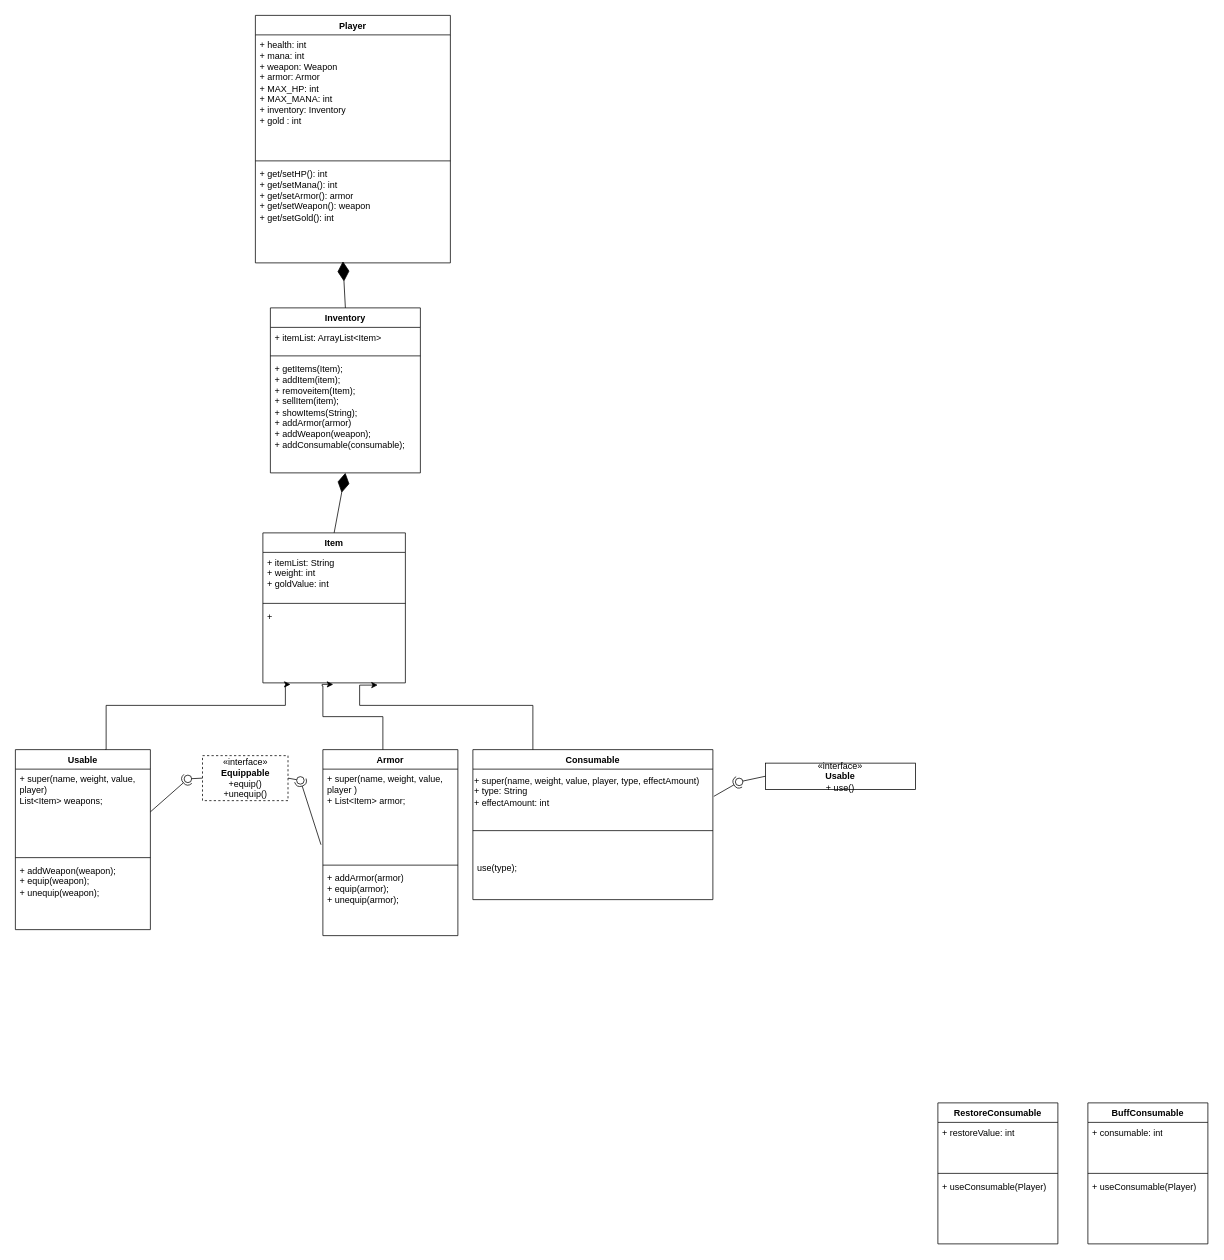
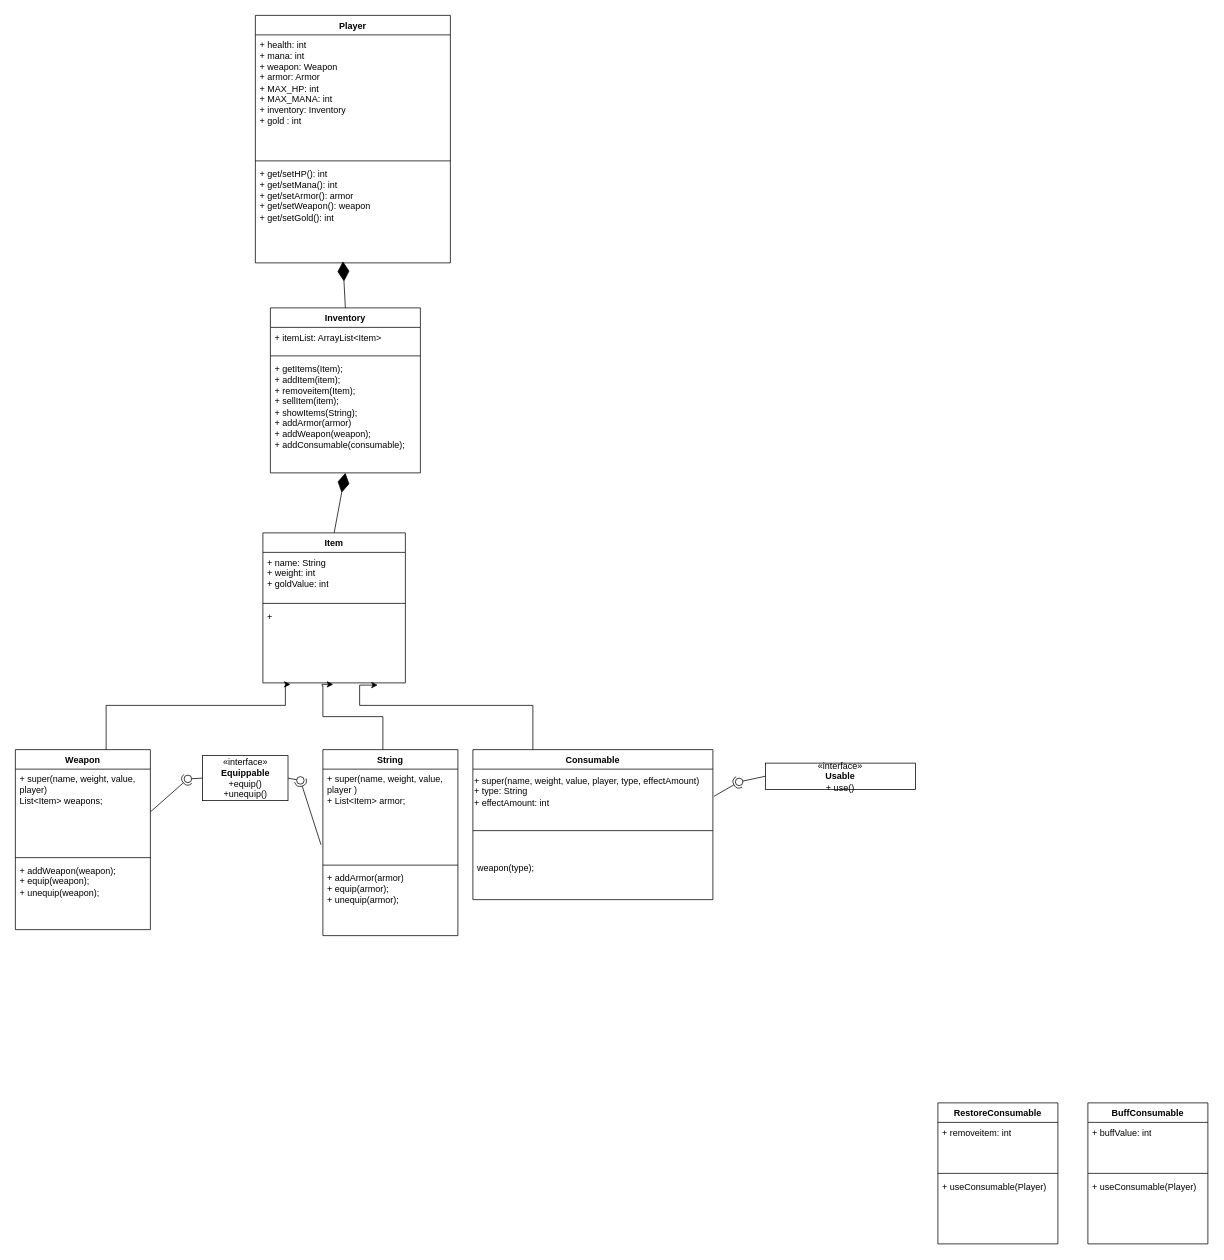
- <mxCell id="7" value="+ itemList: String&lt;div&gt;+ weight: int&lt;/div&gt;&lt;div&gt;+ goldValue: int&lt;/div&gt;" style="text;strokeColor=none;fillColor=none;align=left;verticalAlign=top;spacingLeft=4;spacingRight=4;overflow=hidden;rotatable=0;points=[[0,0.5],[1,0.5]];portConstraint=eastwest;whiteSpace=wrap;html=1;" parent="6" vertex="1"><mxGeometry y="26" width="190" height="64" as="geometry" /></mxCell>
+ <mxCell id="7" value="+ name: String&lt;div&gt;+ weight: int&lt;/div&gt;&lt;div&gt;+ goldValue: int&lt;/div&gt;" style="text;strokeColor=none;fillColor=none;align=left;verticalAlign=top;spacingLeft=4;spacingRight=4;overflow=hidden;rotatable=0;points=[[0,0.5],[1,0.5]];portConstraint=eastwest;whiteSpace=wrap;html=1;" parent="6" vertex="1"><mxGeometry y="26" width="190" height="64" as="geometry" /></mxCell>
- <mxCell id="41" value="Usable" style="swimlane;fontStyle=1;align=center;verticalAlign=top;childLayout=stackLayout;horizontal=1;startSize=26;horizontalStack=0;resizeParent=1;resizeParentMax=0;resizeLast=0;collapsible=1;marginBottom=0;whiteSpace=wrap;html=1;" parent="1" vertex="1"><mxGeometry x="20" y="999" width="180" height="240" as="geometry" /></mxCell>
+ <mxCell id="41" value="Weapon" style="swimlane;fontStyle=1;align=center;verticalAlign=top;childLayout=stackLayout;horizontal=1;startSize=26;horizontalStack=0;resizeParent=1;resizeParentMax=0;resizeLast=0;collapsible=1;marginBottom=0;whiteSpace=wrap;html=1;" parent="1" vertex="1"><mxGeometry x="20" y="999" width="180" height="240" as="geometry" /></mxCell>
- <mxCell id="10" value="Armor" style="swimlane;fontStyle=1;align=center;verticalAlign=top;childLayout=stackLayout;horizontal=1;startSize=26;horizontalStack=0;resizeParent=1;resizeParentMax=0;resizeLast=0;collapsible=1;marginBottom=0;whiteSpace=wrap;html=1;" parent="1" vertex="1"><mxGeometry x="430" y="999" width="180" height="248" as="geometry" /></mxCell>
+ <mxCell id="10" value="String" style="swimlane;fontStyle=1;align=center;verticalAlign=top;childLayout=stackLayout;horizontal=1;startSize=26;horizontalStack=0;resizeParent=1;resizeParentMax=0;resizeLast=0;collapsible=1;marginBottom=0;whiteSpace=wrap;html=1;" parent="1" vertex="1"><mxGeometry x="430" y="999" width="180" height="248" as="geometry" /></mxCell>
- <mxCell id="18" value="«interface»&lt;br&gt;&lt;b&gt;Equippable&lt;/b&gt;&lt;div&gt;+equip()&lt;/div&gt;&lt;div&gt;+unequip()&lt;/div&gt;" style="html=1;whiteSpace=wrap;dashed=1;" parent="1" vertex="1"><mxGeometry x="269.5" y="1007" width="114" height="60" as="geometry" /></mxCell>
+ <mxCell id="18" value="«interface»&lt;br&gt;&lt;b&gt;Equippable&lt;/b&gt;&lt;div&gt;+equip()&lt;/div&gt;&lt;div&gt;+unequip()&lt;/div&gt;" style="html=1;whiteSpace=wrap;" parent="1" vertex="1"><mxGeometry x="269.5" y="1007" width="114" height="60" as="geometry" /></mxCell>
- <mxCell id="17" value="&lt;div&gt;&lt;br&gt;&lt;/div&gt;use(type);" style="text;strokeColor=none;fillColor=none;align=left;verticalAlign=top;spacingLeft=4;spacingRight=4;overflow=hidden;rotatable=0;points=[[0,0.5],[1,0.5]];portConstraint=eastwest;whiteSpace=wrap;html=1;" parent="14" vertex="1"><mxGeometry y="130" width="320" height="70" as="geometry" /></mxCell>
+ <mxCell id="17" value="&lt;div&gt;&lt;br&gt;&lt;/div&gt;weapon(type);" style="text;strokeColor=none;fillColor=none;align=left;verticalAlign=top;spacingLeft=4;spacingRight=4;overflow=hidden;rotatable=0;points=[[0,0.5],[1,0.5]];portConstraint=eastwest;whiteSpace=wrap;html=1;" parent="14" vertex="1"><mxGeometry y="130" width="320" height="70" as="geometry" /></mxCell>
- <mxCell id="34" value="+ restoreValue: int" style="text;strokeColor=none;fillColor=none;align=left;verticalAlign=top;spacingLeft=4;spacingRight=4;overflow=hidden;rotatable=0;points=[[0,0.5],[1,0.5]];portConstraint=eastwest;whiteSpace=wrap;html=1;" parent="33" vertex="1"><mxGeometry y="26" width="160" height="64" as="geometry" /></mxCell>
+ <mxCell id="34" value="+ removeitem: int" style="text;strokeColor=none;fillColor=none;align=left;verticalAlign=top;spacingLeft=4;spacingRight=4;overflow=hidden;rotatable=0;points=[[0,0.5],[1,0.5]];portConstraint=eastwest;whiteSpace=wrap;html=1;" parent="33" vertex="1"><mxGeometry y="26" width="160" height="64" as="geometry" /></mxCell>
- <mxCell id="38" value="+ consumable: int" style="text;strokeColor=none;fillColor=none;align=left;verticalAlign=top;spacingLeft=4;spacingRight=4;overflow=hidden;rotatable=0;points=[[0,0.5],[1,0.5]];portConstraint=eastwest;whiteSpace=wrap;html=1;" parent="37" vertex="1"><mxGeometry y="26" width="160" height="64" as="geometry" /></mxCell>
+ <mxCell id="38" value="+ buffValue: int" style="text;strokeColor=none;fillColor=none;align=left;verticalAlign=top;spacingLeft=4;spacingRight=4;overflow=hidden;rotatable=0;points=[[0,0.5],[1,0.5]];portConstraint=eastwest;whiteSpace=wrap;html=1;" parent="37" vertex="1"><mxGeometry y="26" width="160" height="64" as="geometry" /></mxCell>
